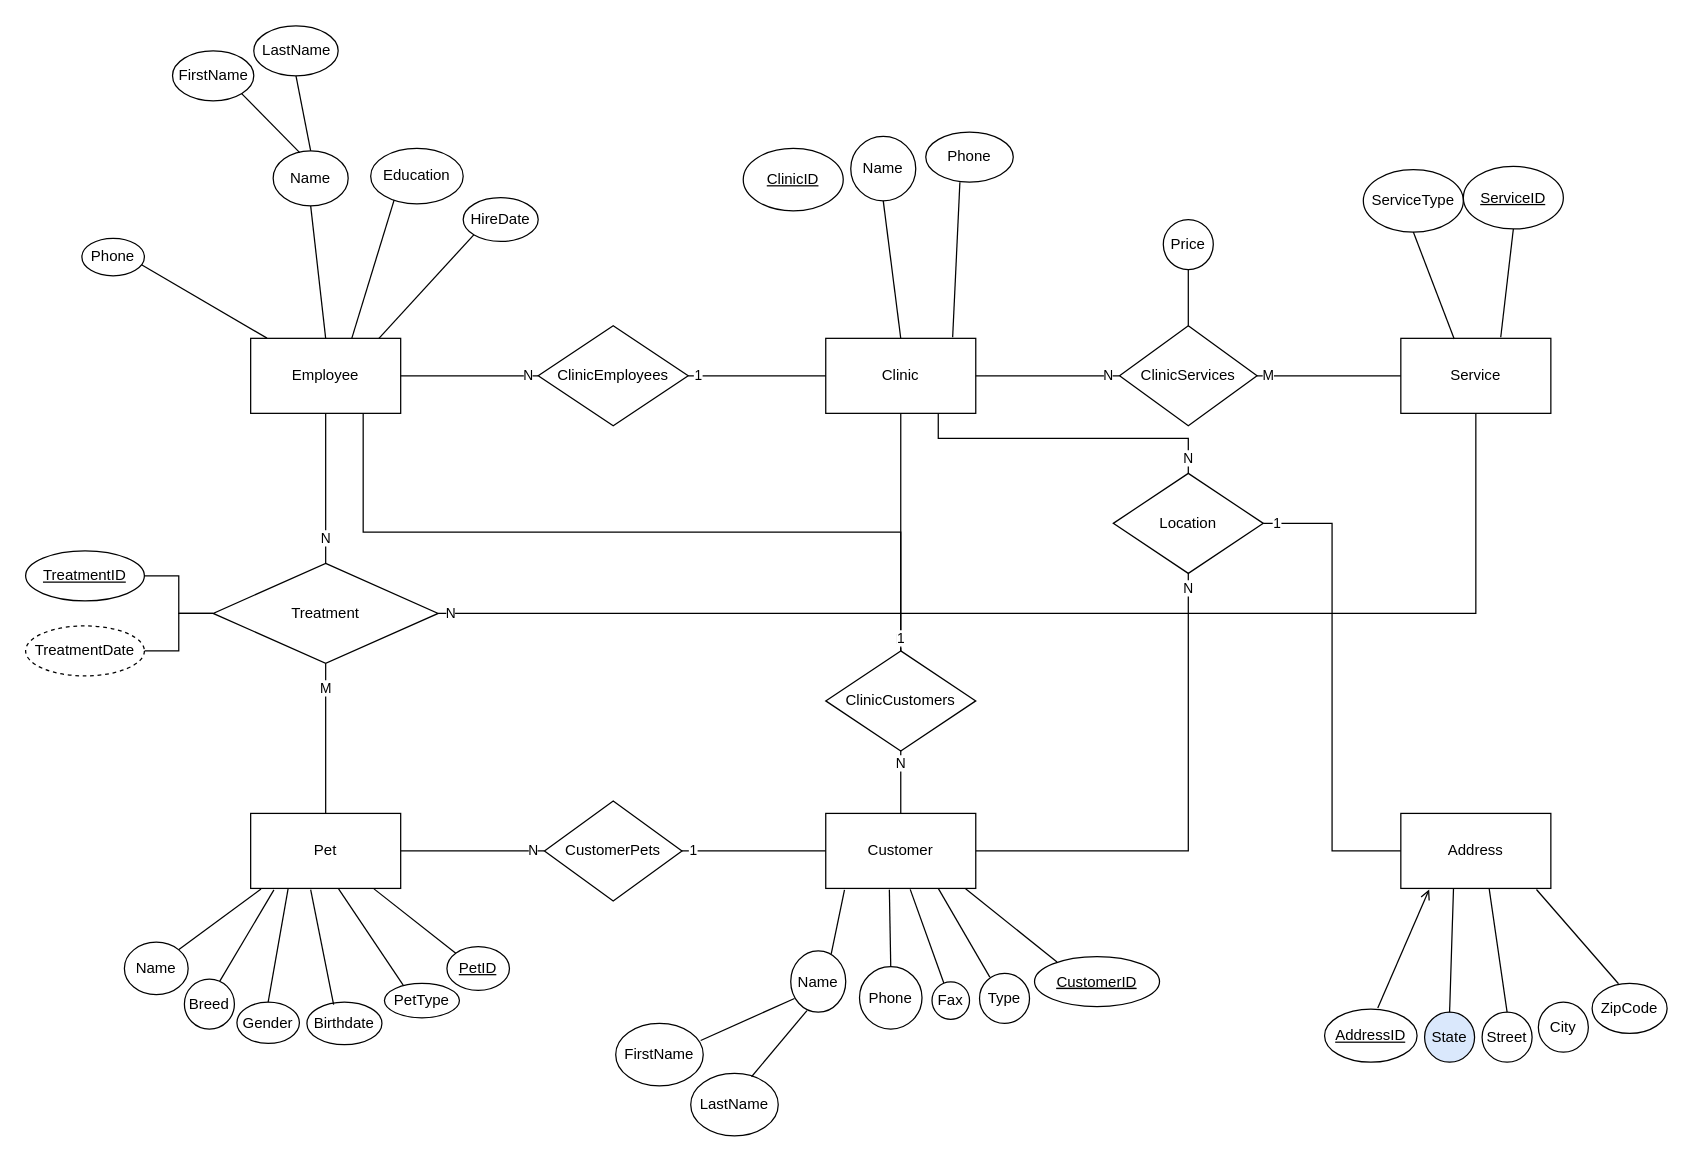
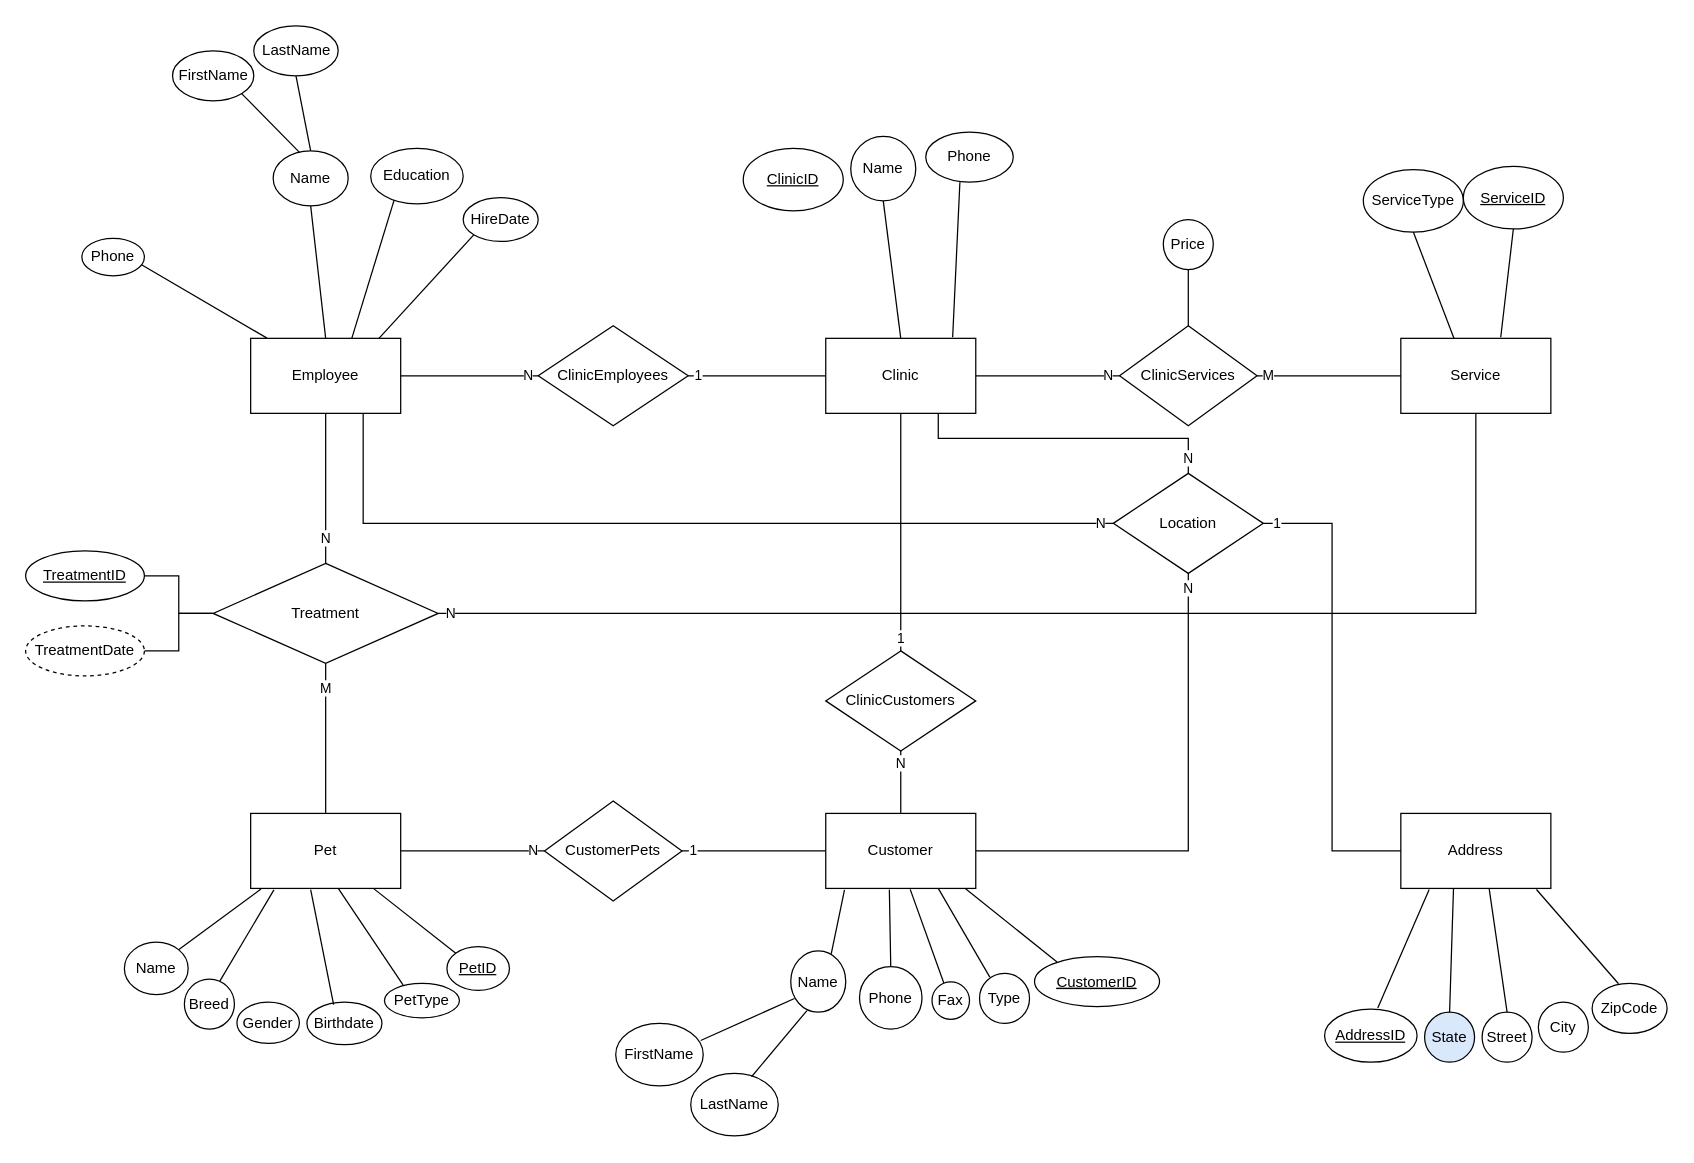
- <mxCell id="7" value="N" style="edgeStyle=orthogonalEdgeStyle;rounded=0;orthogonalLoop=1;jettySize=auto;html=1;exitX=0.75;exitY=1;exitDx=0;exitDy=0;endArrow=none;endFill=0;" edge="1" parent="1" source="8" target="12"><mxGeometry x="0.971" relative="1" as="geometry"><mxPoint as="offset" /></mxGeometry></mxCell>
+ <mxCell id="7" value="N" style="edgeStyle=orthogonalEdgeStyle;rounded=0;orthogonalLoop=1;jettySize=auto;html=1;exitX=0.75;exitY=1;exitDx=0;exitDy=0;entryX=0;entryY=0.5;entryDx=0;entryDy=0;endArrow=none;endFill=0;" edge="1" parent="1" source="8" target="90"><mxGeometry x="0.971" relative="1" as="geometry"><mxPoint as="offset" /></mxGeometry></mxCell>
- <mxCell id="85" value="" style="endArrow=open;html=1;rounded=0;entryX=0.189;entryY=1.014;entryDx=0;entryDy=0;entryPerimeter=0;exitX=0.575;exitY=-0.018;exitDx=0;exitDy=0;exitPerimeter=0;" edge="1" parent="1" source="84" target="83"><mxGeometry width="50" height="50" relative="1" as="geometry"><mxPoint x="1090" y="791" as="sourcePoint" /><mxPoint x="1140" y="741" as="targetPoint" /></mxGeometry></mxCell>
+ <mxCell id="85" value="" style="endArrow=none;html=1;rounded=0;entryX=0.189;entryY=1.014;entryDx=0;entryDy=0;entryPerimeter=0;exitX=0.575;exitY=-0.018;exitDx=0;exitDy=0;exitPerimeter=0;" edge="1" parent="1" source="84" target="83"><mxGeometry width="50" height="50" relative="1" as="geometry"><mxPoint x="1090" y="791" as="sourcePoint" /><mxPoint x="1140" y="741" as="targetPoint" /></mxGeometry></mxCell>
- <mxCell id="48" value="" style="endArrow=none;html=1;rounded=0;exitX=0.5;exitY=0;exitDx=0;exitDy=0;entryX=0.25;entryY=1;entryDx=0;entryDy=0;" parent="1" source="42" target="6" edge="1"><mxGeometry width="50" height="50" relative="1" as="geometry"><mxPoint x="168" y="807" as="sourcePoint" /><mxPoint x="229" y="721" as="targetPoint" /></mxGeometry></mxCell>
